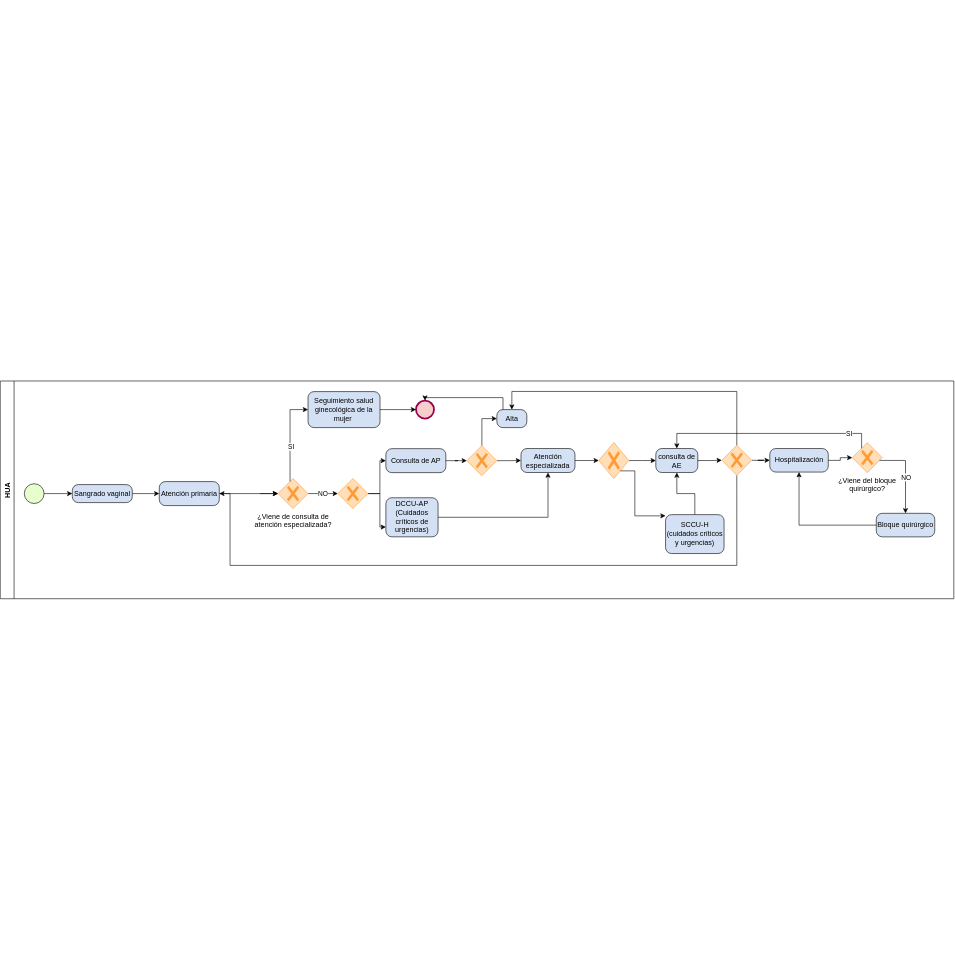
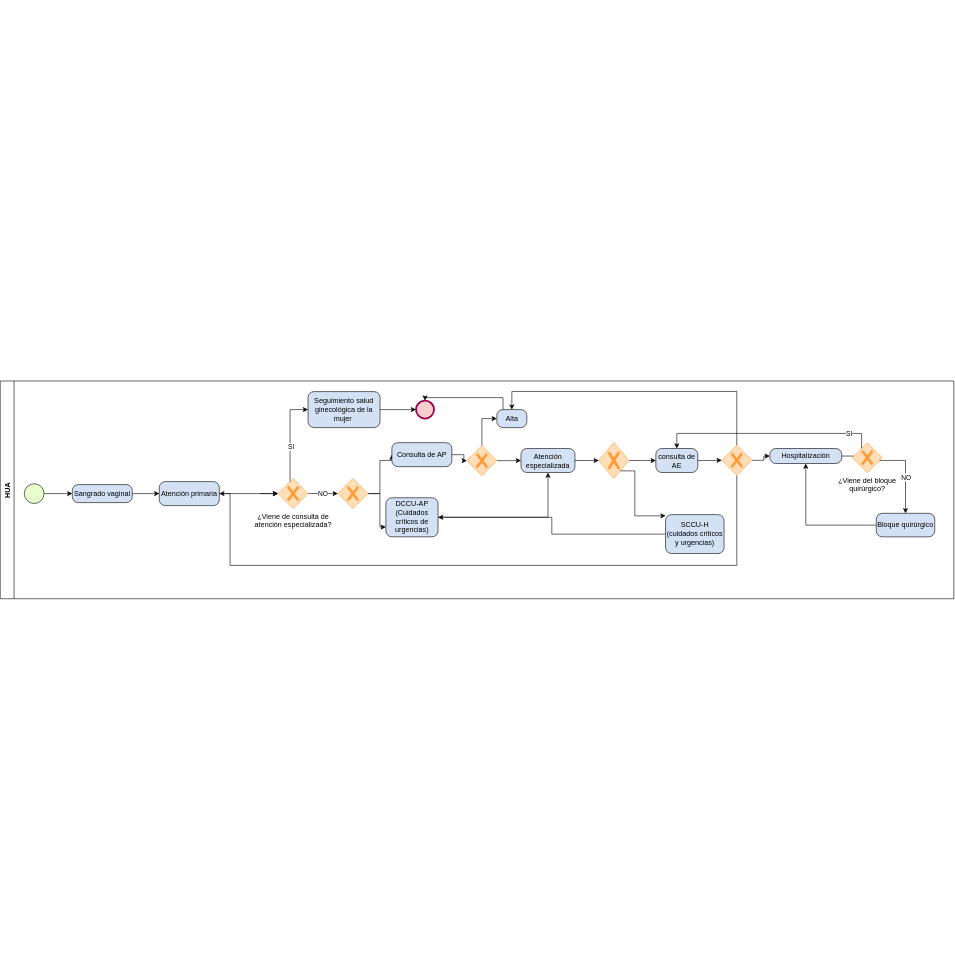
- <mxCell id="35" value="Hospitalización" style="points=[[0.25,0,0],[0.5,0,0],[0.75,0,0],[1,0.25,0],[1,0.5,0],[1,0.75,0],[0.75,1,0],[0.5,1,0],[0.25,1,0],[0,0.75,0],[0,0.5,0],[0,0.25,0]];shape=mxgraph.bpmn.task;whiteSpace=wrap;rectStyle=rounded;size=10;taskMarker=abstract;fillColor=#D4E1F5;" parent="1" vertex="1"><mxGeometry x="1262.75" y="746.85" width="97.5" height="39.25" as="geometry" /></mxCell>
+ <mxCell id="35" value="Hospitalización" style="points=[[0.25,0,0],[0.5,0,0],[0.75,0,0],[1,0.25,0],[1,0.5,0],[1,0.75,0],[0.75,1,0],[0.5,1,0],[0.25,1,0],[0,0.75,0],[0,0.5,0],[0,0.25,0]];shape=mxgraph.bpmn.task;whiteSpace=wrap;rectStyle=rounded;size=10;taskMarker=abstract;fillColor=#D4E1F5;" parent="1" vertex="1"><mxGeometry x="1262.75" y="746.85" width="120" height="25" as="geometry" /></mxCell>
- <mxCell id="14" value="Consulta de AP" style="points=[[0.25,0,0],[0.5,0,0],[0.75,0,0],[1,0.25,0],[1,0.5,0],[1,0.75,0],[0.75,1,0],[0.5,1,0],[0.25,1,0],[0,0.75,0],[0,0.5,0],[0,0.25,0]];shape=mxgraph.bpmn.task;whiteSpace=wrap;rectStyle=rounded;size=10;taskMarker=abstract;fillColor=#D4E1F5;" parent="1" vertex="1"><mxGeometry x="622.75" y="747.06" width="100" height="40" as="geometry" /></mxCell>
+ <mxCell id="14" value="Consulta de AP" style="points=[[0.25,0,0],[0.5,0,0],[0.75,0,0],[1,0.25,0],[1,0.5,0],[1,0.75,0],[0.75,1,0],[0.5,1,0],[0.25,1,0],[0,0.75,0],[0,0.5,0],[0,0.25,0]];shape=mxgraph.bpmn.task;whiteSpace=wrap;rectStyle=rounded;size=10;taskMarker=abstract;fillColor=#D4E1F5;" parent="1" vertex="1"><mxGeometry x="632.75" y="737.06" width="100" height="40" as="geometry" /></mxCell>
- <mxCell id="26" style="edgeStyle=orthogonalEdgeStyle;rounded=0;orthogonalLoop=1;jettySize=auto;html=1;" parent="1" source="27" target="18" edge="1"><mxGeometry relative="1" as="geometry" /></mxCell>
+ <mxCell id="26" style="edgeStyle=orthogonalEdgeStyle;rounded=0;orthogonalLoop=1;jettySize=auto;html=1;" parent="1" source="27" target="23" edge="1"><mxGeometry relative="1" as="geometry" /></mxCell>
